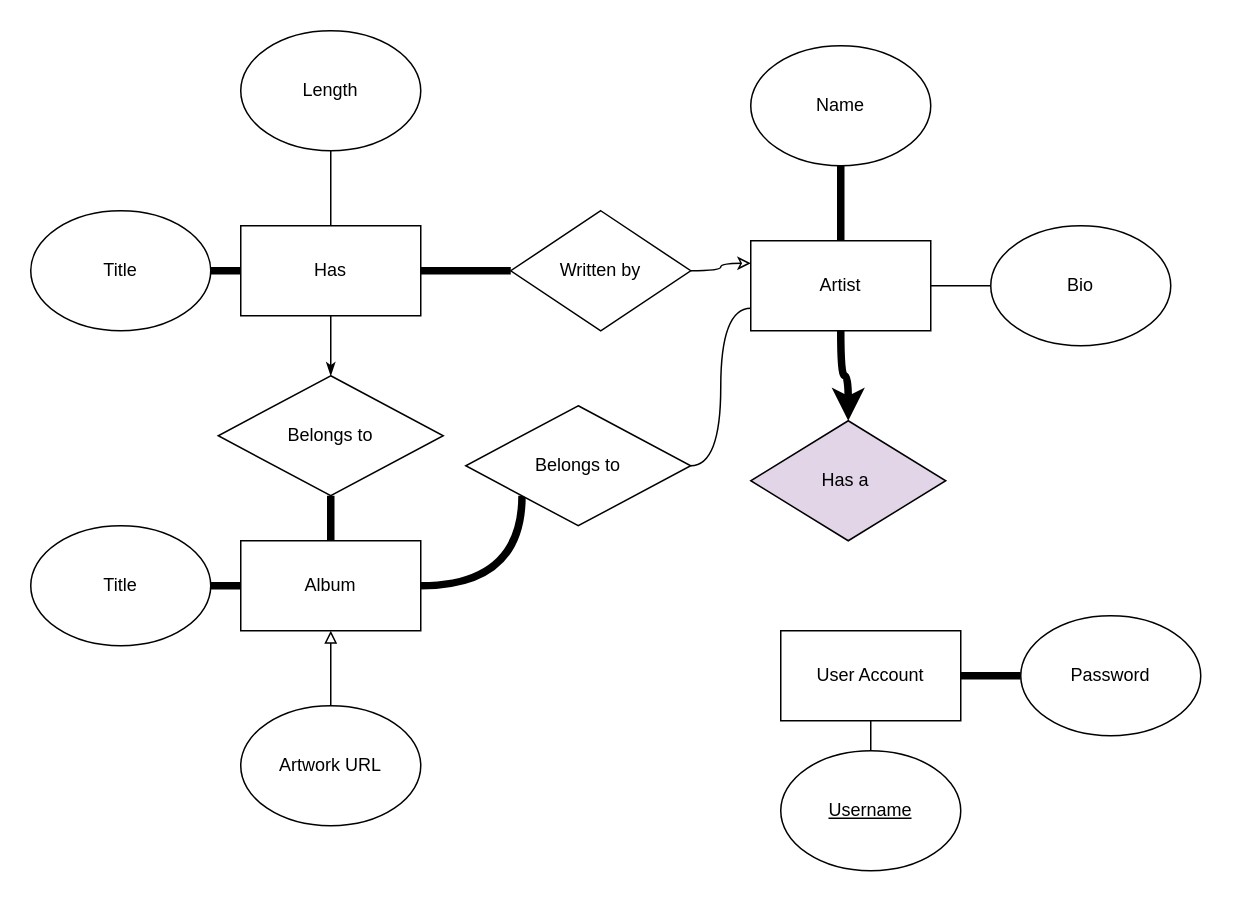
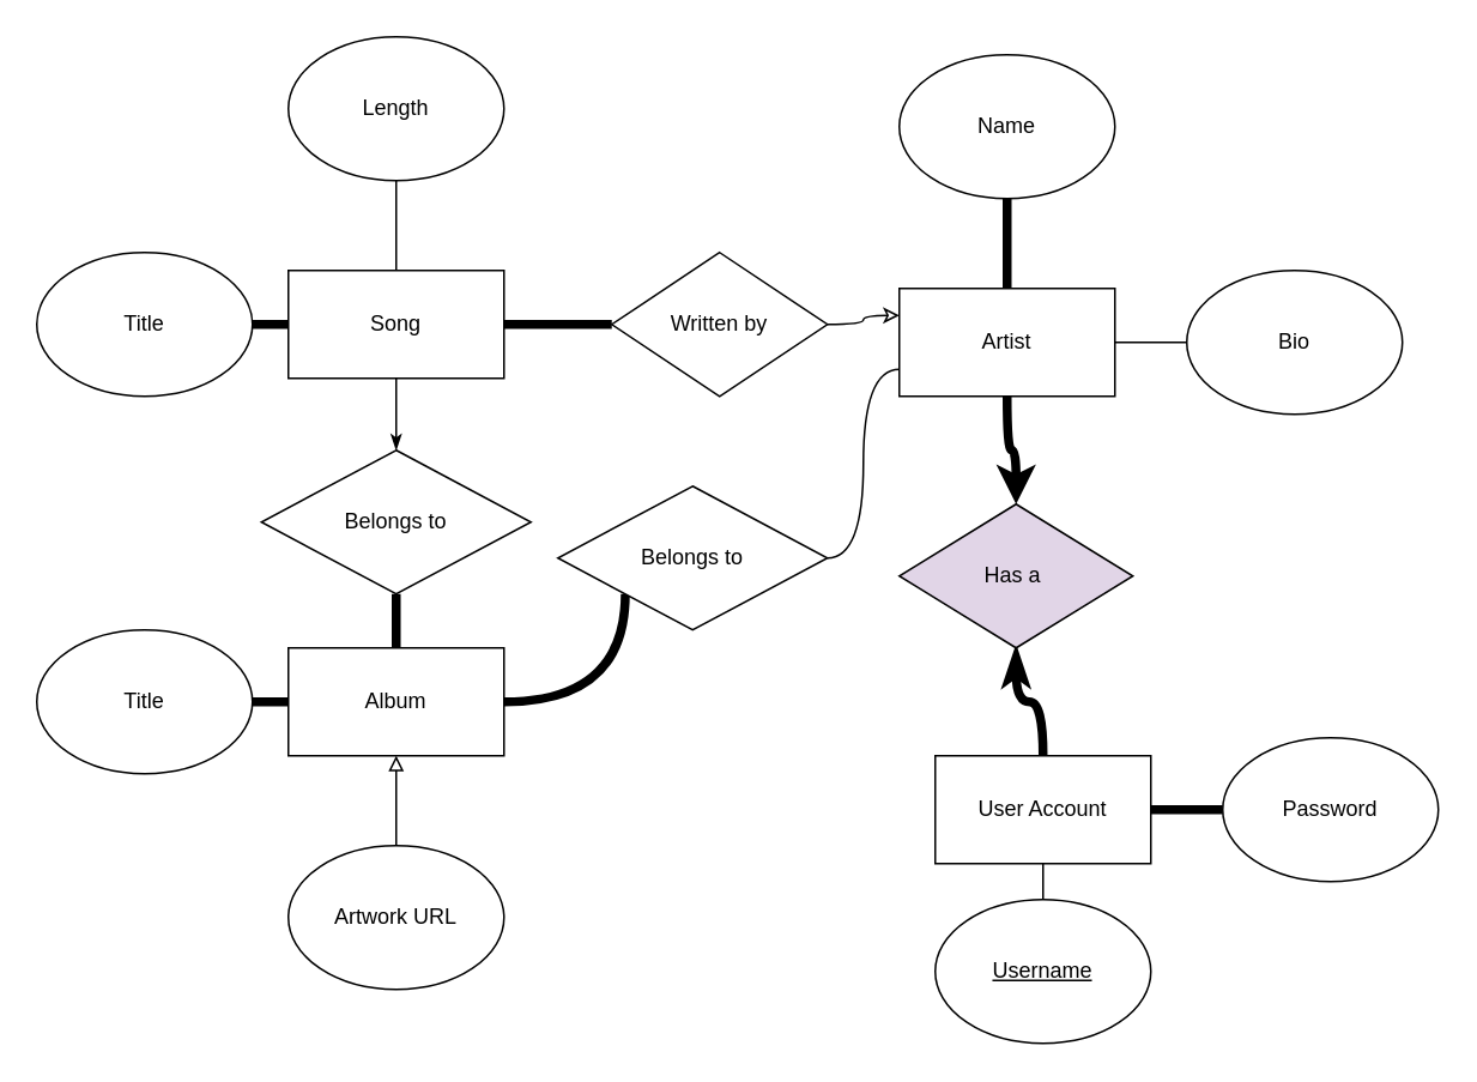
- <mxCell id="8" value="Has" style="rounded=0;whiteSpace=wrap;html=1;" vertex="1" parent="1"><mxGeometry x="160" y="150" width="120" height="60" as="geometry" /></mxCell>
+ <mxCell id="8" value="Song" style="rounded=0;whiteSpace=wrap;html=1;" vertex="1" parent="1"><mxGeometry x="160" y="150" width="120" height="60" as="geometry" /></mxCell>
+ <mxCell id="26" value="" style="edgeStyle=orthogonalEdgeStyle;curved=1;orthogonalLoop=1;jettySize=auto;html=1;endArrow=none;endFill=0;strokeWidth=5;startArrow=classicThin;startFill=1;" edge="1" parent="1" source="27" target="5"><mxGeometry relative="1" as="geometry" /></mxCell>
